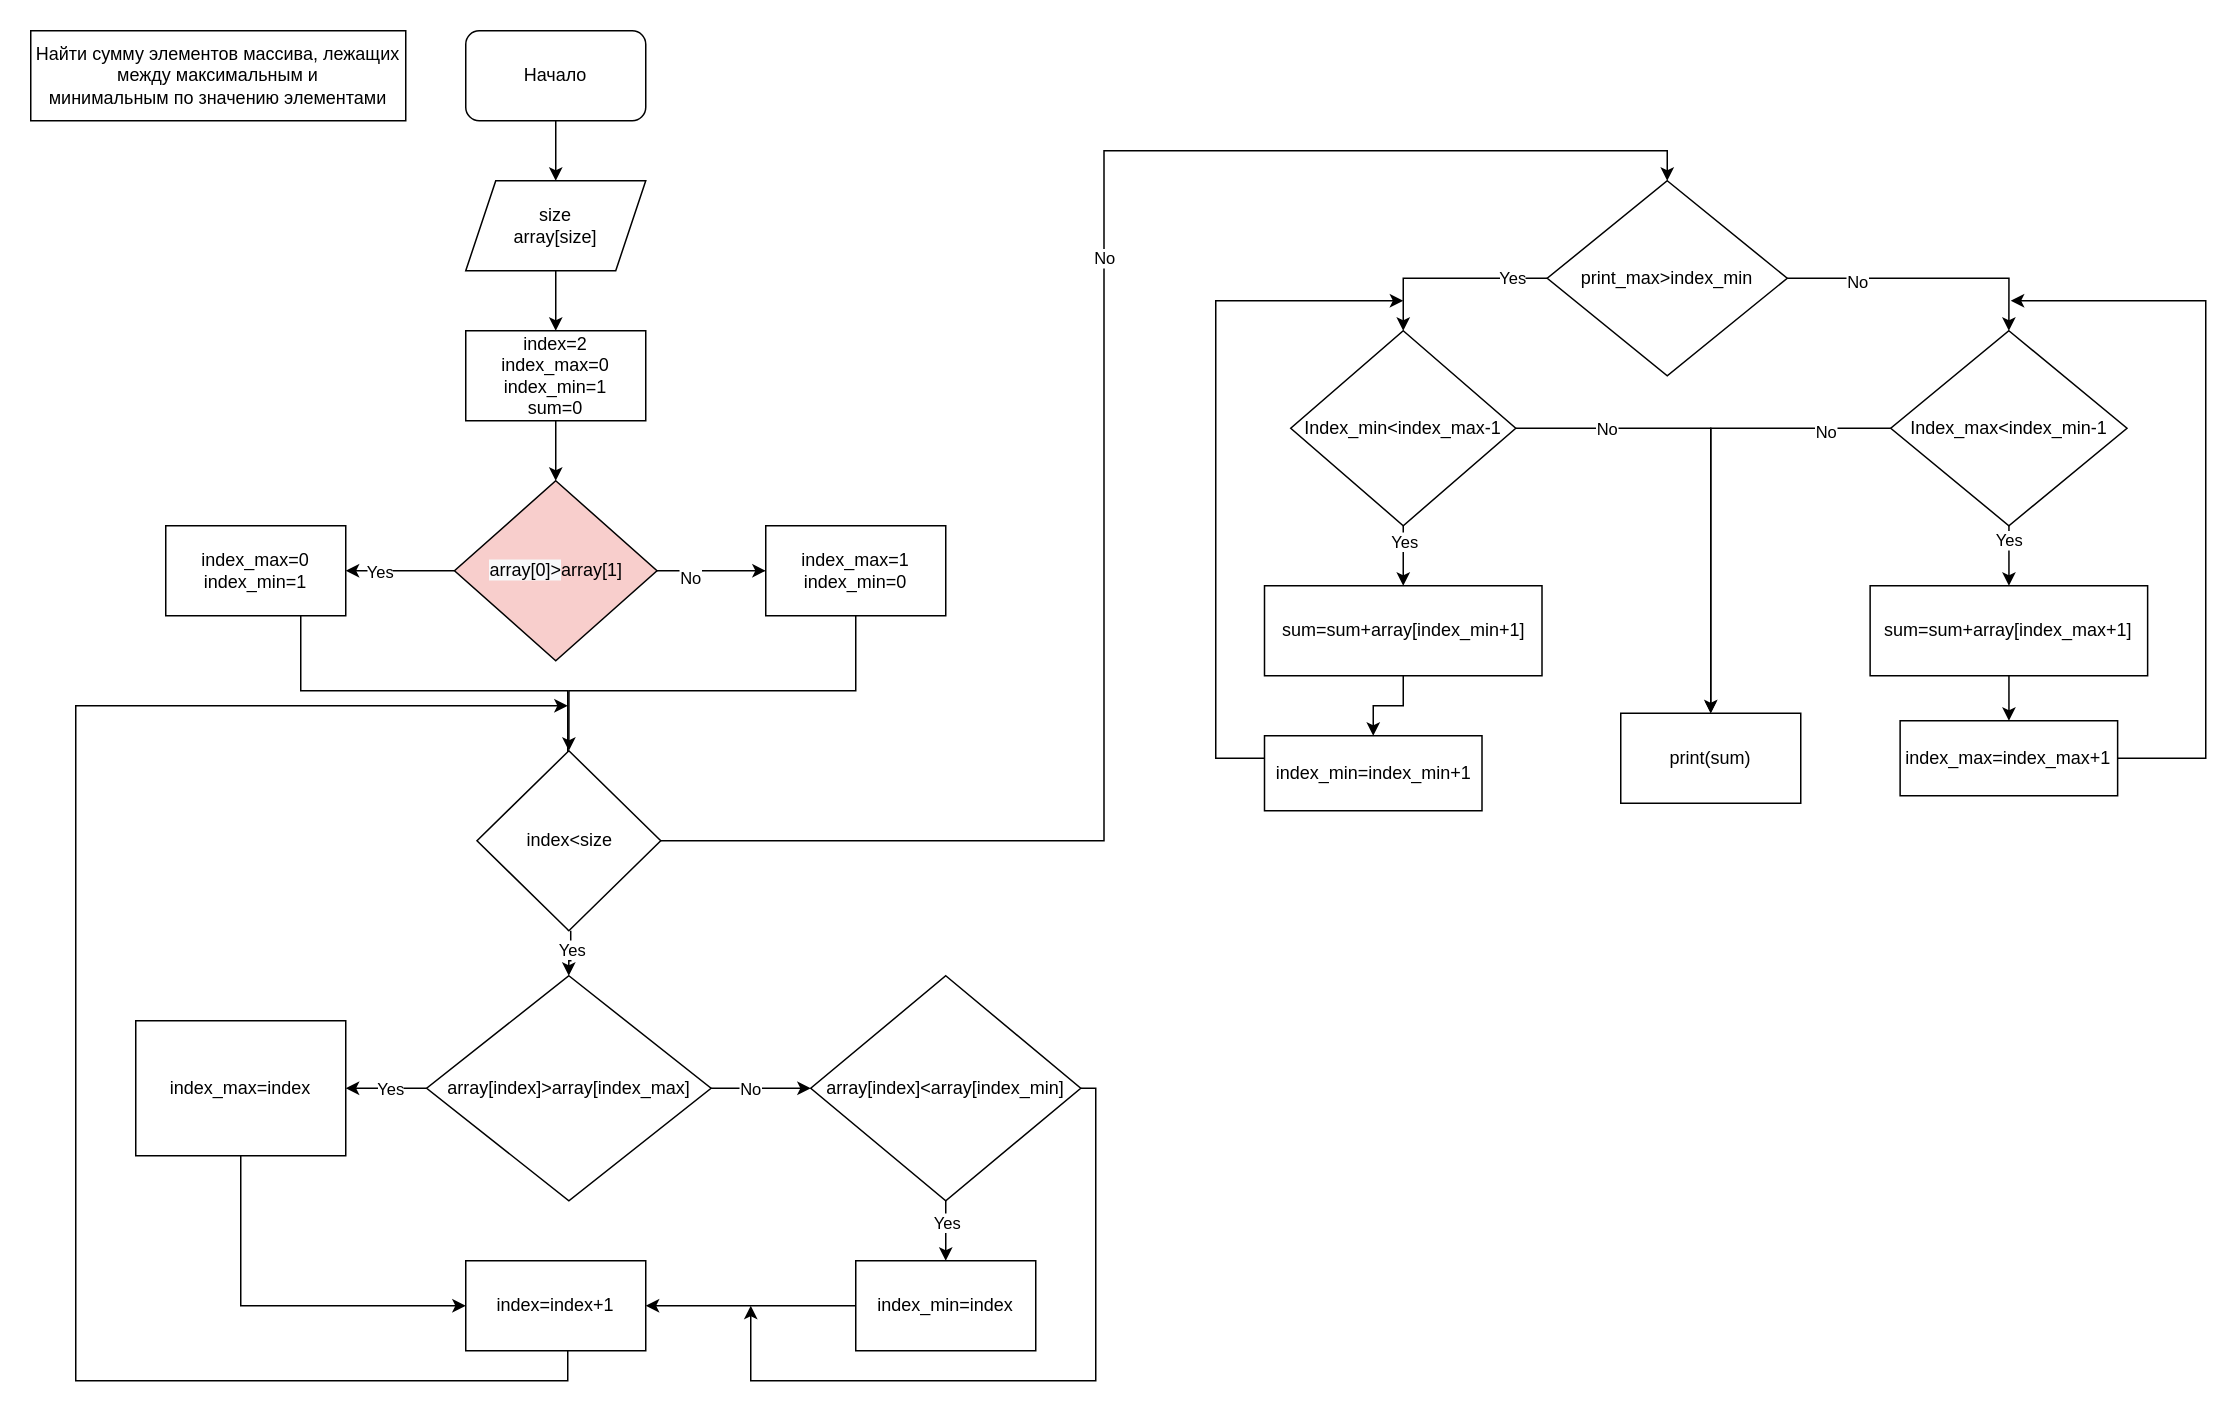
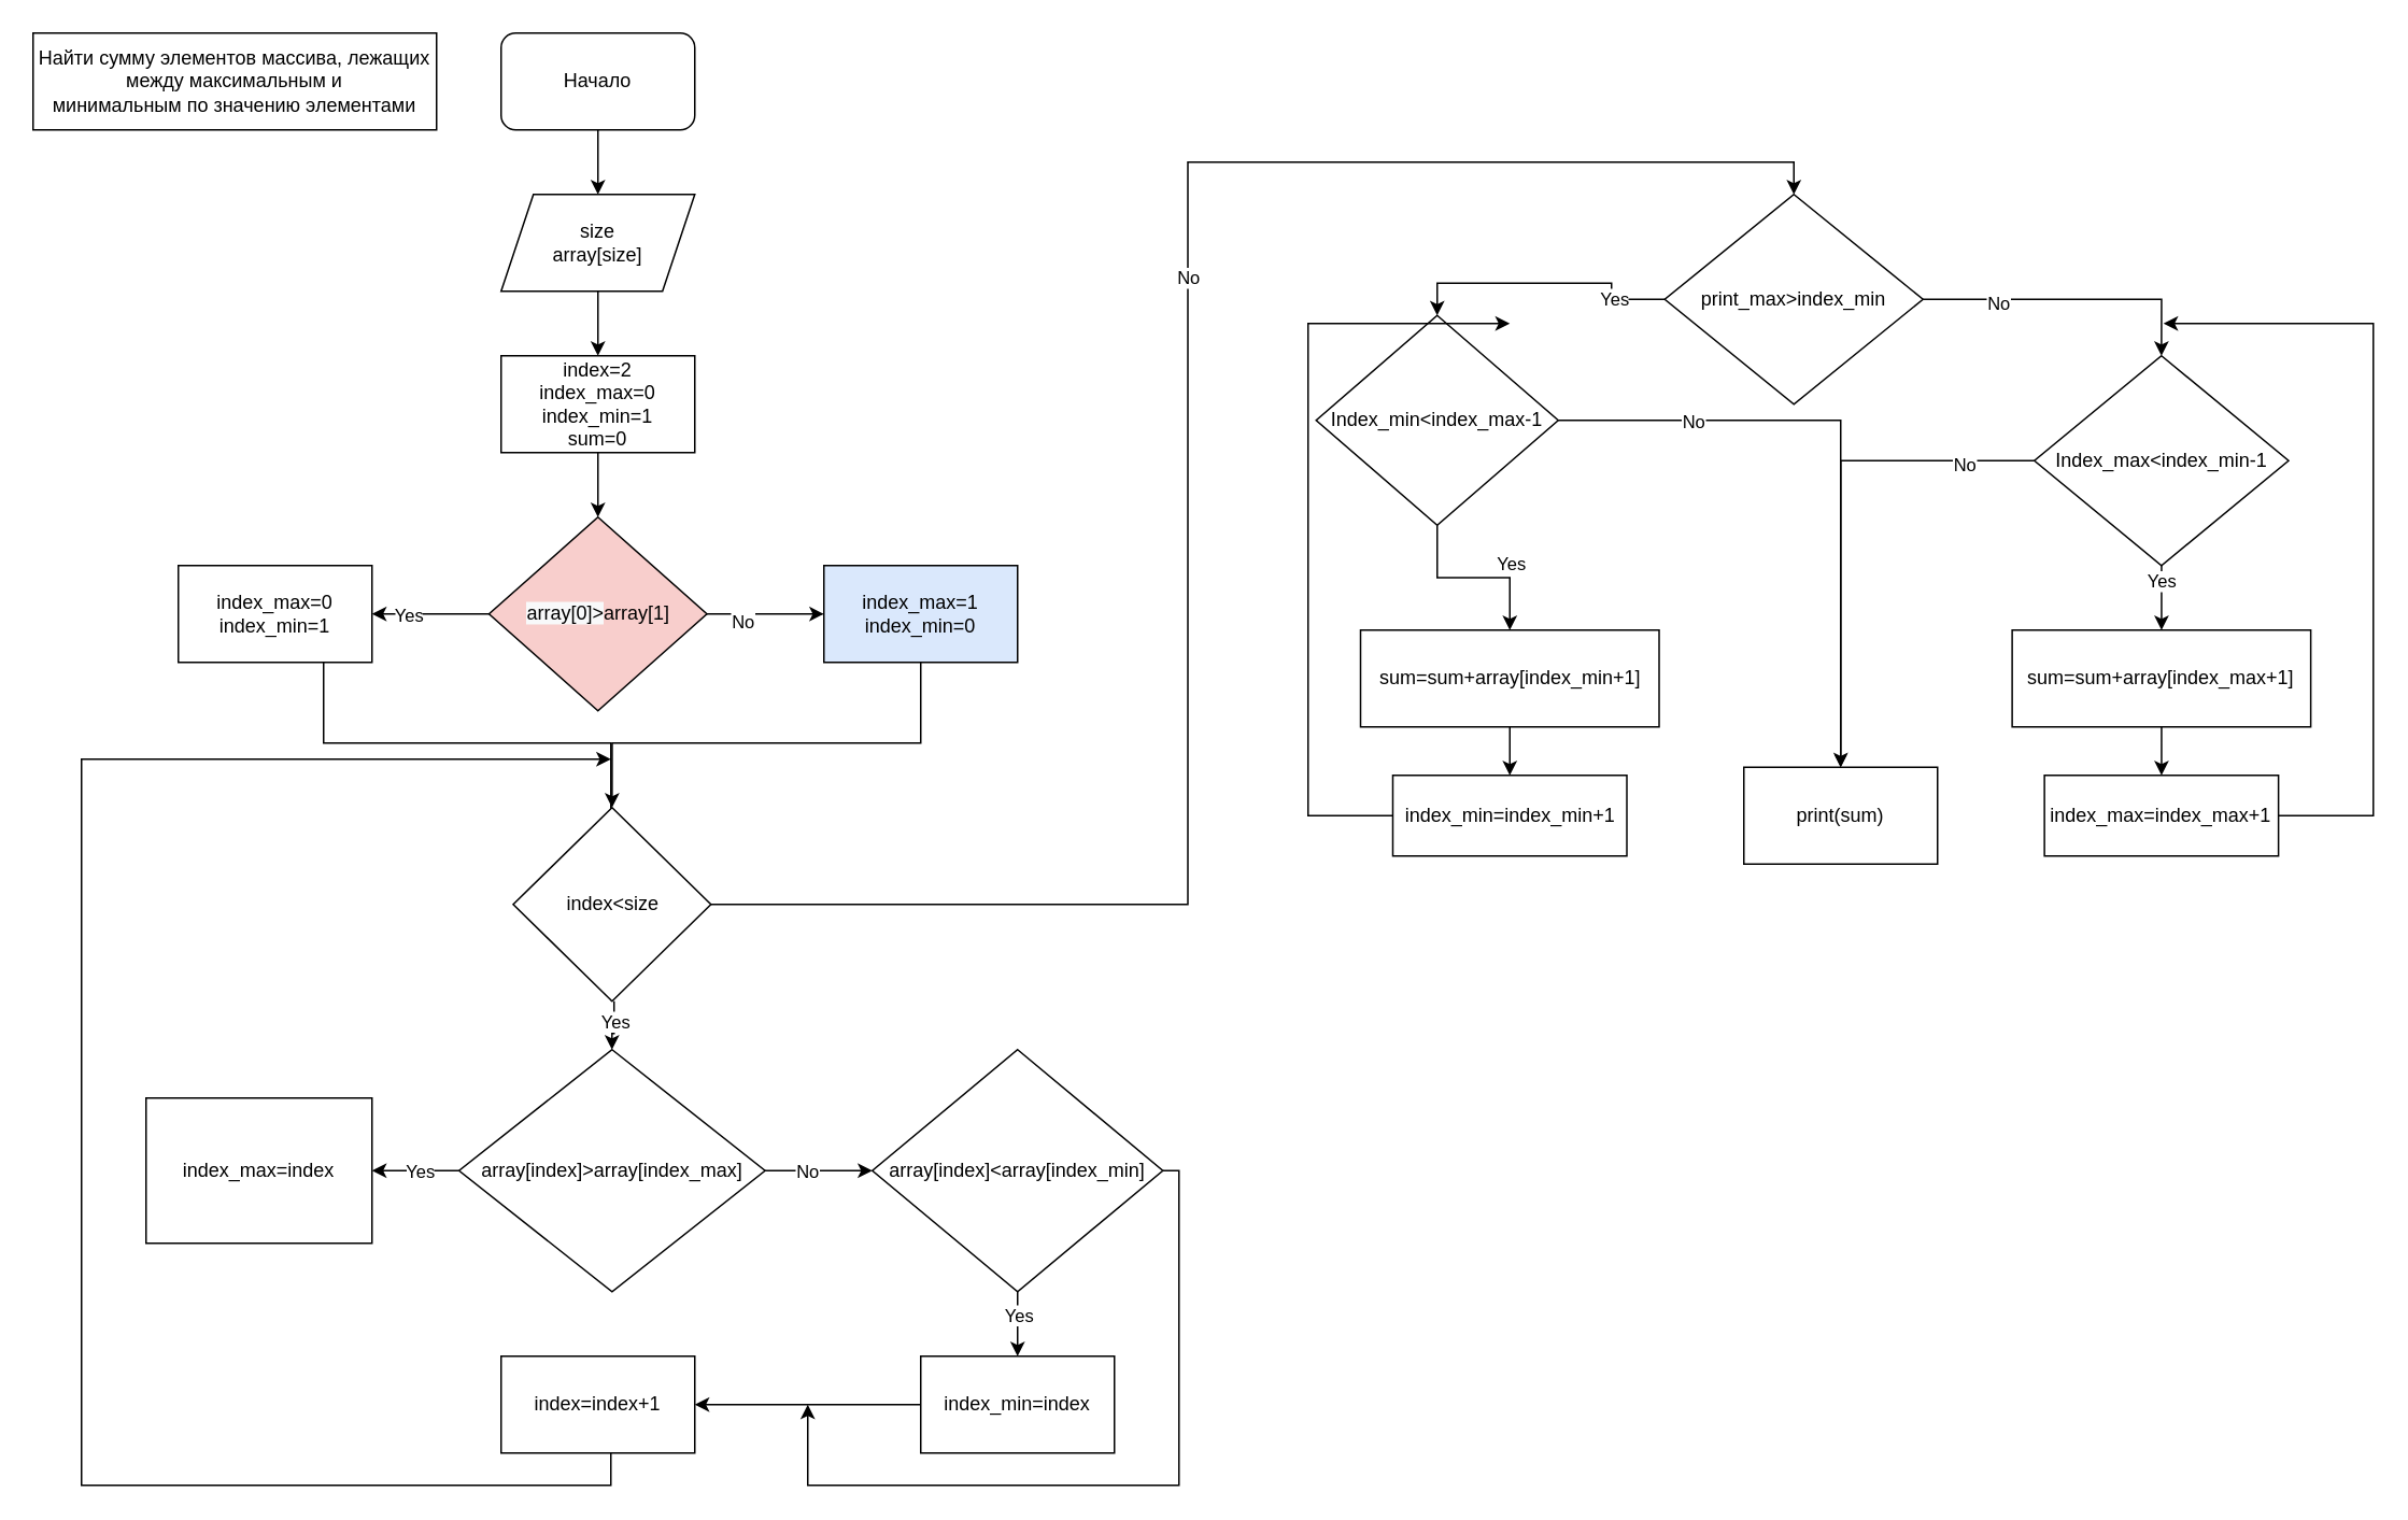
- <mxCell id="47" value="Index_min&amp;lt;index_max-1" style="rhombus;whiteSpace=wrap;html=1;" vertex="1" parent="1"><mxGeometry x="860" y="220" width="150" height="130" as="geometry" /></mxCell>
+ <mxCell id="47" value="Index_min&amp;lt;index_max-1" style="rhombus;whiteSpace=wrap;html=1;" vertex="1" parent="1"><mxGeometry x="815" y="195" width="150" height="130" as="geometry" /></mxCell>
- <mxCell id="17" value="index_max=1&lt;br&gt;index_min=0" style="whiteSpace=wrap;html=1;" parent="1" vertex="1"><mxGeometry x="510" y="350" width="120" height="60" as="geometry" /></mxCell>
+ <mxCell id="17" value="index_max=1&lt;br&gt;index_min=0" style="whiteSpace=wrap;html=1;fillColor=#dae8fc;" parent="1" vertex="1"><mxGeometry x="510" y="350" width="120" height="60" as="geometry" /></mxCell>
- <mxCell id="51" value="index_min=index_min+1" style="whiteSpace=wrap;html=1;" vertex="1" parent="1"><mxGeometry x="842.5" y="490" width="145" height="50" as="geometry" /></mxCell>
+ <mxCell id="51" value="index_min=index_min+1" style="whiteSpace=wrap;html=1;" vertex="1" parent="1"><mxGeometry x="862.5" y="480" width="145" height="50" as="geometry" /></mxCell>
- <mxCell id="28" style="edgeStyle=orthogonalEdgeStyle;rounded=0;orthogonalLoop=1;jettySize=auto;html=1;exitX=0.5;exitY=1;exitDx=0;exitDy=0;entryX=0;entryY=0.5;entryDx=0;entryDy=0;" parent="1" source="29" target="37" edge="1"><mxGeometry relative="1" as="geometry"><mxPoint x="320" y="1020" as="targetPoint" /></mxGeometry></mxCell>
